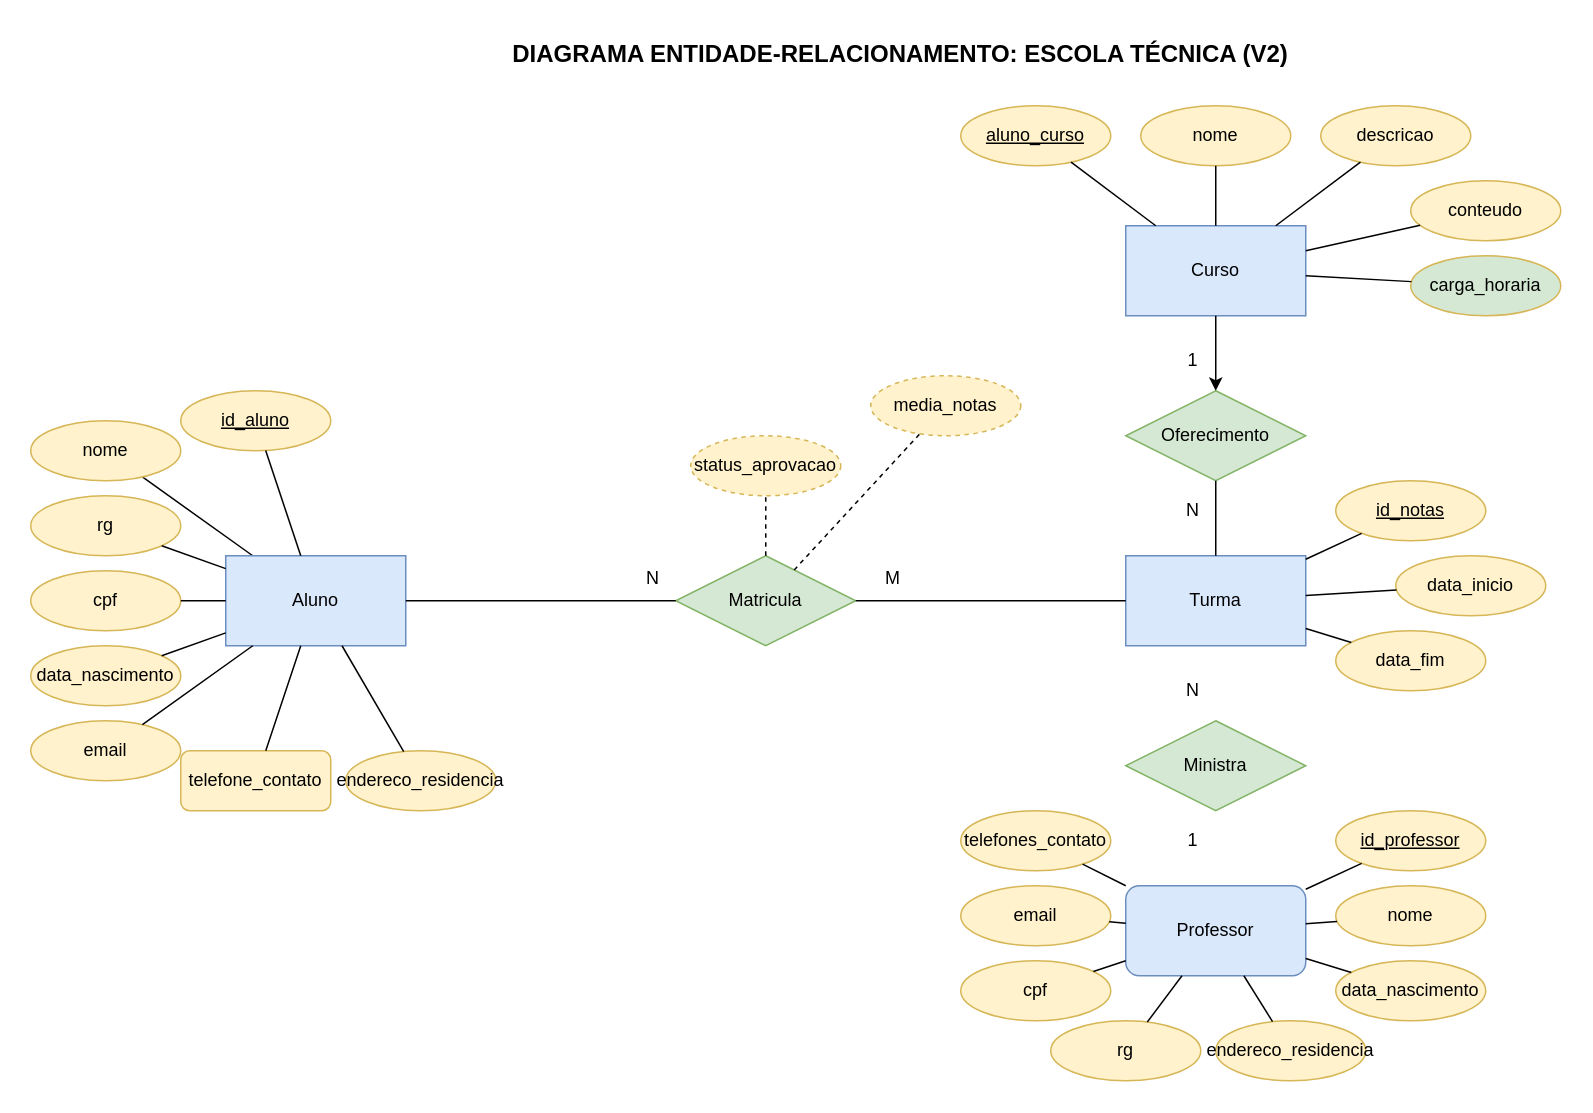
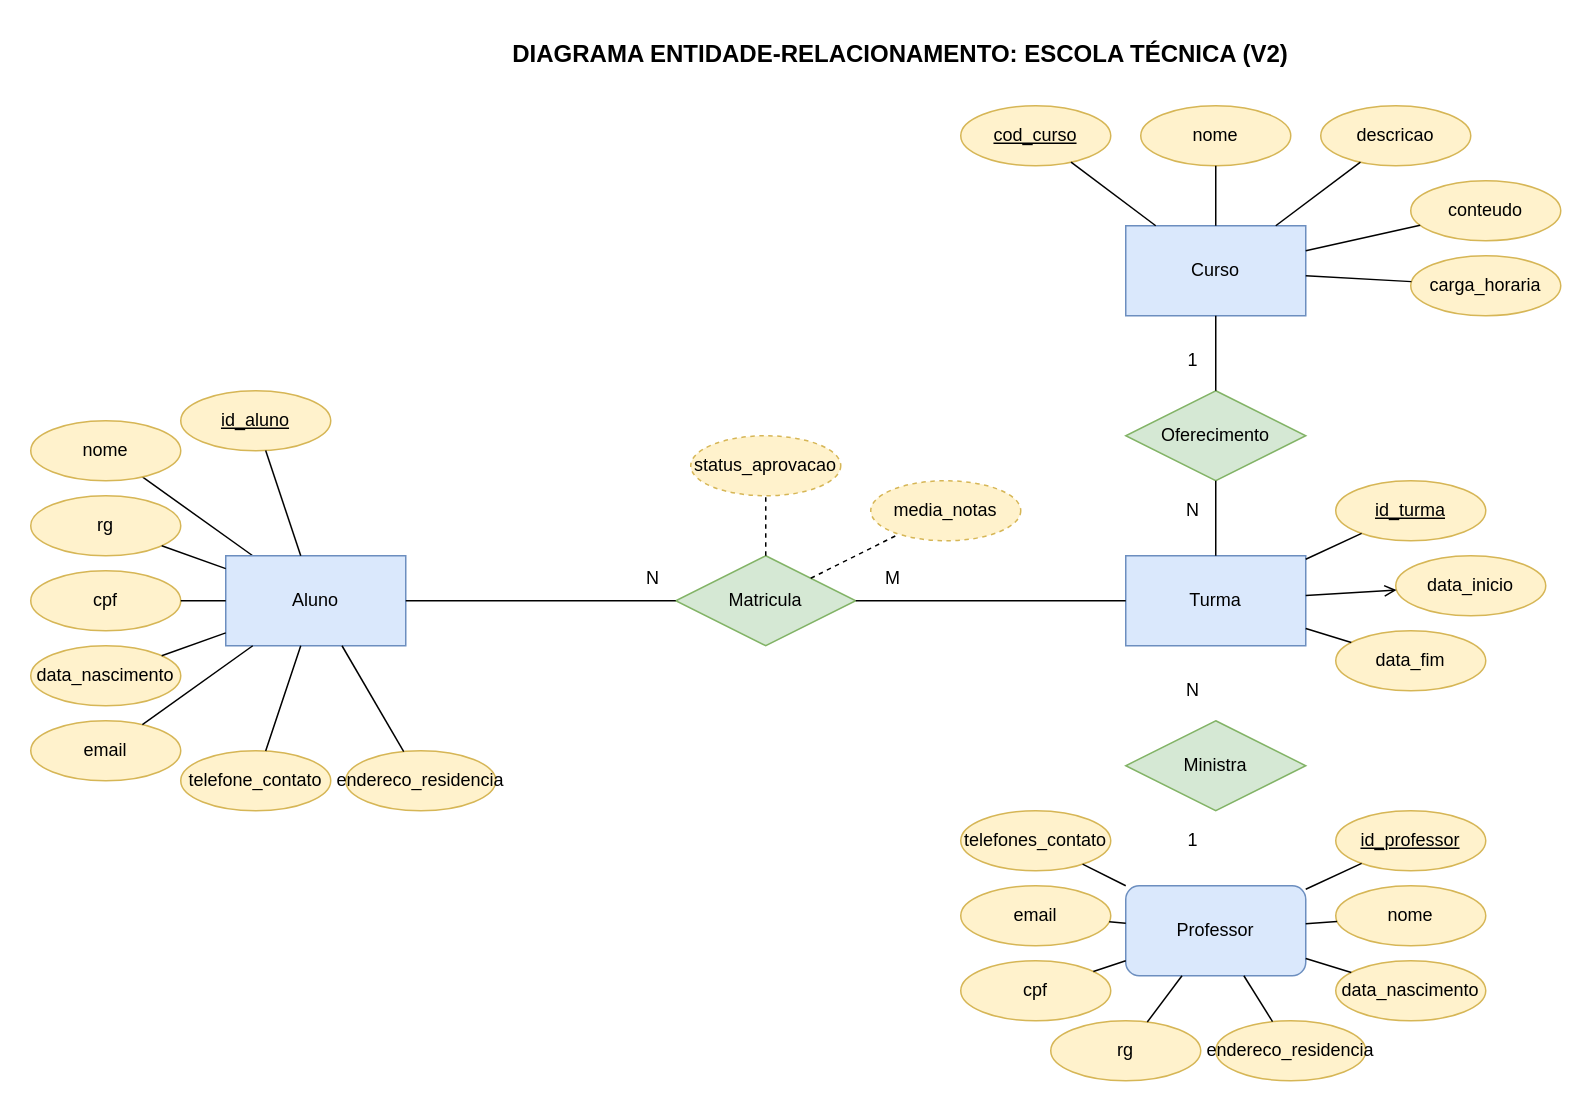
- <mxCell id="22" value="aluno_curso" style="ellipse;whiteSpace=wrap;html=1;fillColor=#fff2cc;strokeColor=#d6b656;fontStyle=4" vertex="1" parent="1"><mxGeometry x="640" y="70" width="100" height="40" as="geometry" /></mxCell>
+ <mxCell id="22" value="cod_curso" style="ellipse;whiteSpace=wrap;html=1;fillColor=#fff2cc;strokeColor=#d6b656;fontStyle=4" vertex="1" parent="1"><mxGeometry x="640" y="70" width="100" height="40" as="geometry" /></mxCell>
- <mxCell id="26" value="carga_horaria" style="ellipse;whiteSpace=wrap;html=1;fillColor=#d5e8d4;strokeColor=#d6b656;" vertex="1" parent="1"><mxGeometry x="940" y="170" width="100" height="40" as="geometry" /></mxCell>
+ <mxCell id="26" value="carga_horaria" style="ellipse;whiteSpace=wrap;html=1;fillColor=#fff2cc;strokeColor=#d6b656;" vertex="1" parent="1"><mxGeometry x="940" y="170" width="100" height="40" as="geometry" /></mxCell>
- <mxCell id="65" value="" style="endArrow=classic;html=1;rounded=0;" edge="1" parent="1" source="4" target="55"><mxGeometry relative="1" as="geometry" /></mxCell>
+ <mxCell id="65" value="" style="endArrow=none;html=1;rounded=0;" edge="1" parent="1" source="4" target="55"><mxGeometry relative="1" as="geometry" /></mxCell>
- <mxCell id="58" value="media_notas" style="ellipse;whiteSpace=wrap;html=1;fillColor=#fff2cc;strokeColor=#d6b656;dashed=1;" vertex="1" parent="1"><mxGeometry x="580" y="250" width="100" height="40" as="geometry" /></mxCell>
+ <mxCell id="58" value="media_notas" style="ellipse;whiteSpace=wrap;html=1;fillColor=#fff2cc;strokeColor=#d6b656;dashed=1;" vertex="1" parent="1"><mxGeometry x="580" y="320" width="100" height="40" as="geometry" /></mxCell>
- <mxCell id="32" value="id_notas" style="ellipse;whiteSpace=wrap;html=1;fillColor=#fff2cc;strokeColor=#d6b656;fontStyle=4" vertex="1" parent="1"><mxGeometry x="890" y="320" width="100" height="40" as="geometry" /></mxCell>
+ <mxCell id="32" value="id_turma" style="ellipse;whiteSpace=wrap;html=1;fillColor=#fff2cc;strokeColor=#d6b656;fontStyle=4" vertex="1" parent="1"><mxGeometry x="890" y="320" width="100" height="40" as="geometry" /></mxCell>
- <mxCell id="36" value="" style="endArrow=none;html=1;rounded=0;" edge="1" parent="1" source="5" target="33"><mxGeometry relative="1" as="geometry" /></mxCell>
+ <mxCell id="36" value="" style="endArrow=open;html=1;rounded=0;" edge="1" parent="1" source="5" target="33"><mxGeometry relative="1" as="geometry" /></mxCell>
- <mxCell id="13" value="telefone_contato" style="whiteSpace=wrap;html=1;fillColor=#fff2cc;strokeColor=#d6b656;rounded=1;" vertex="1" parent="1"><mxGeometry x="120" y="500" width="100" height="40" as="geometry" /></mxCell>
+ <mxCell id="13" value="telefone_contato" style="ellipse;whiteSpace=wrap;html=1;fillColor=#fff2cc;strokeColor=#d6b656;" vertex="1" parent="1"><mxGeometry x="120" y="500" width="100" height="40" as="geometry" /></mxCell>
